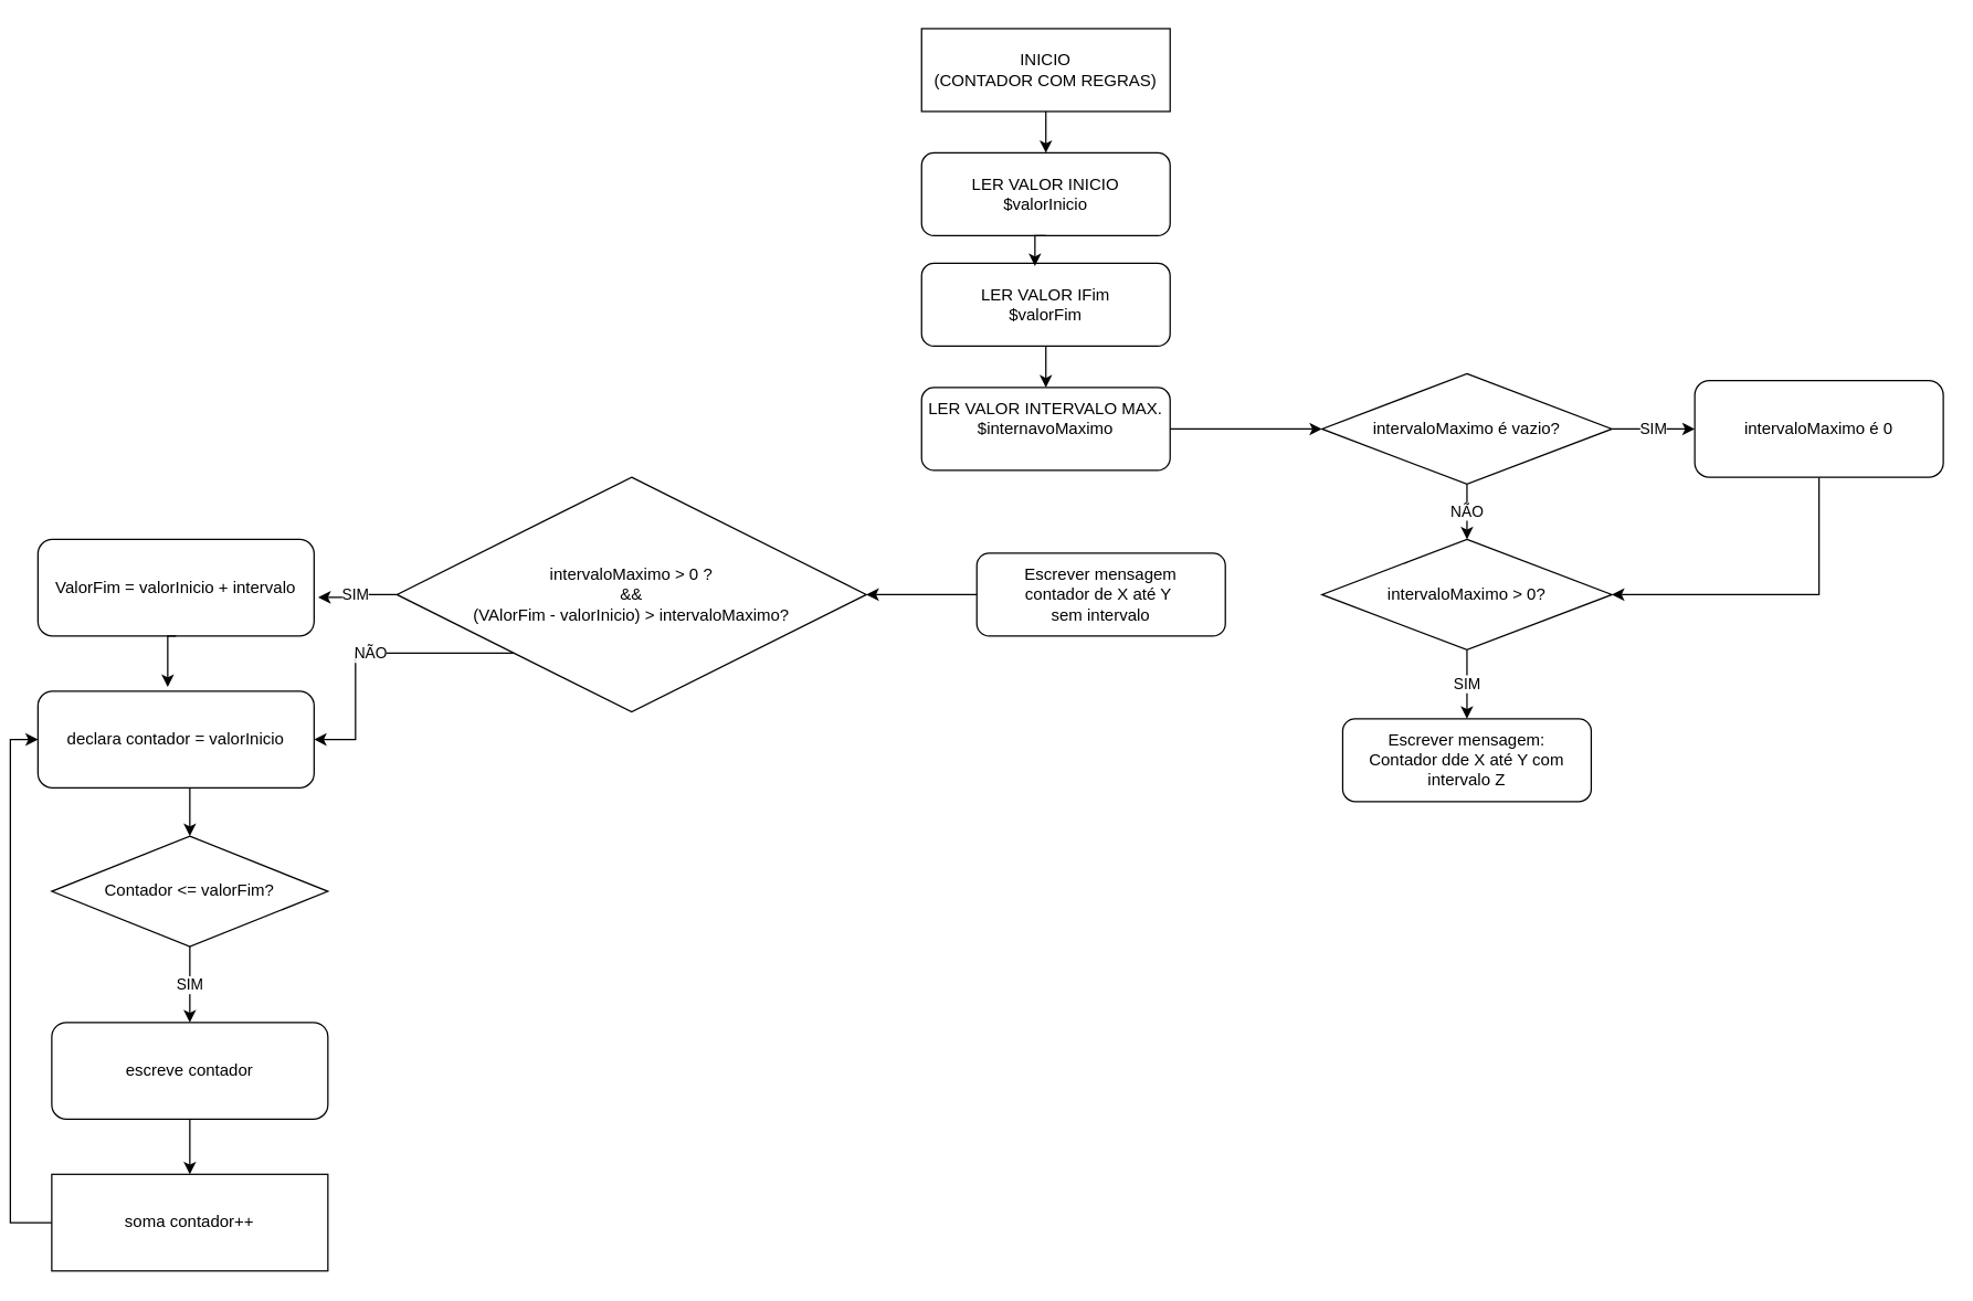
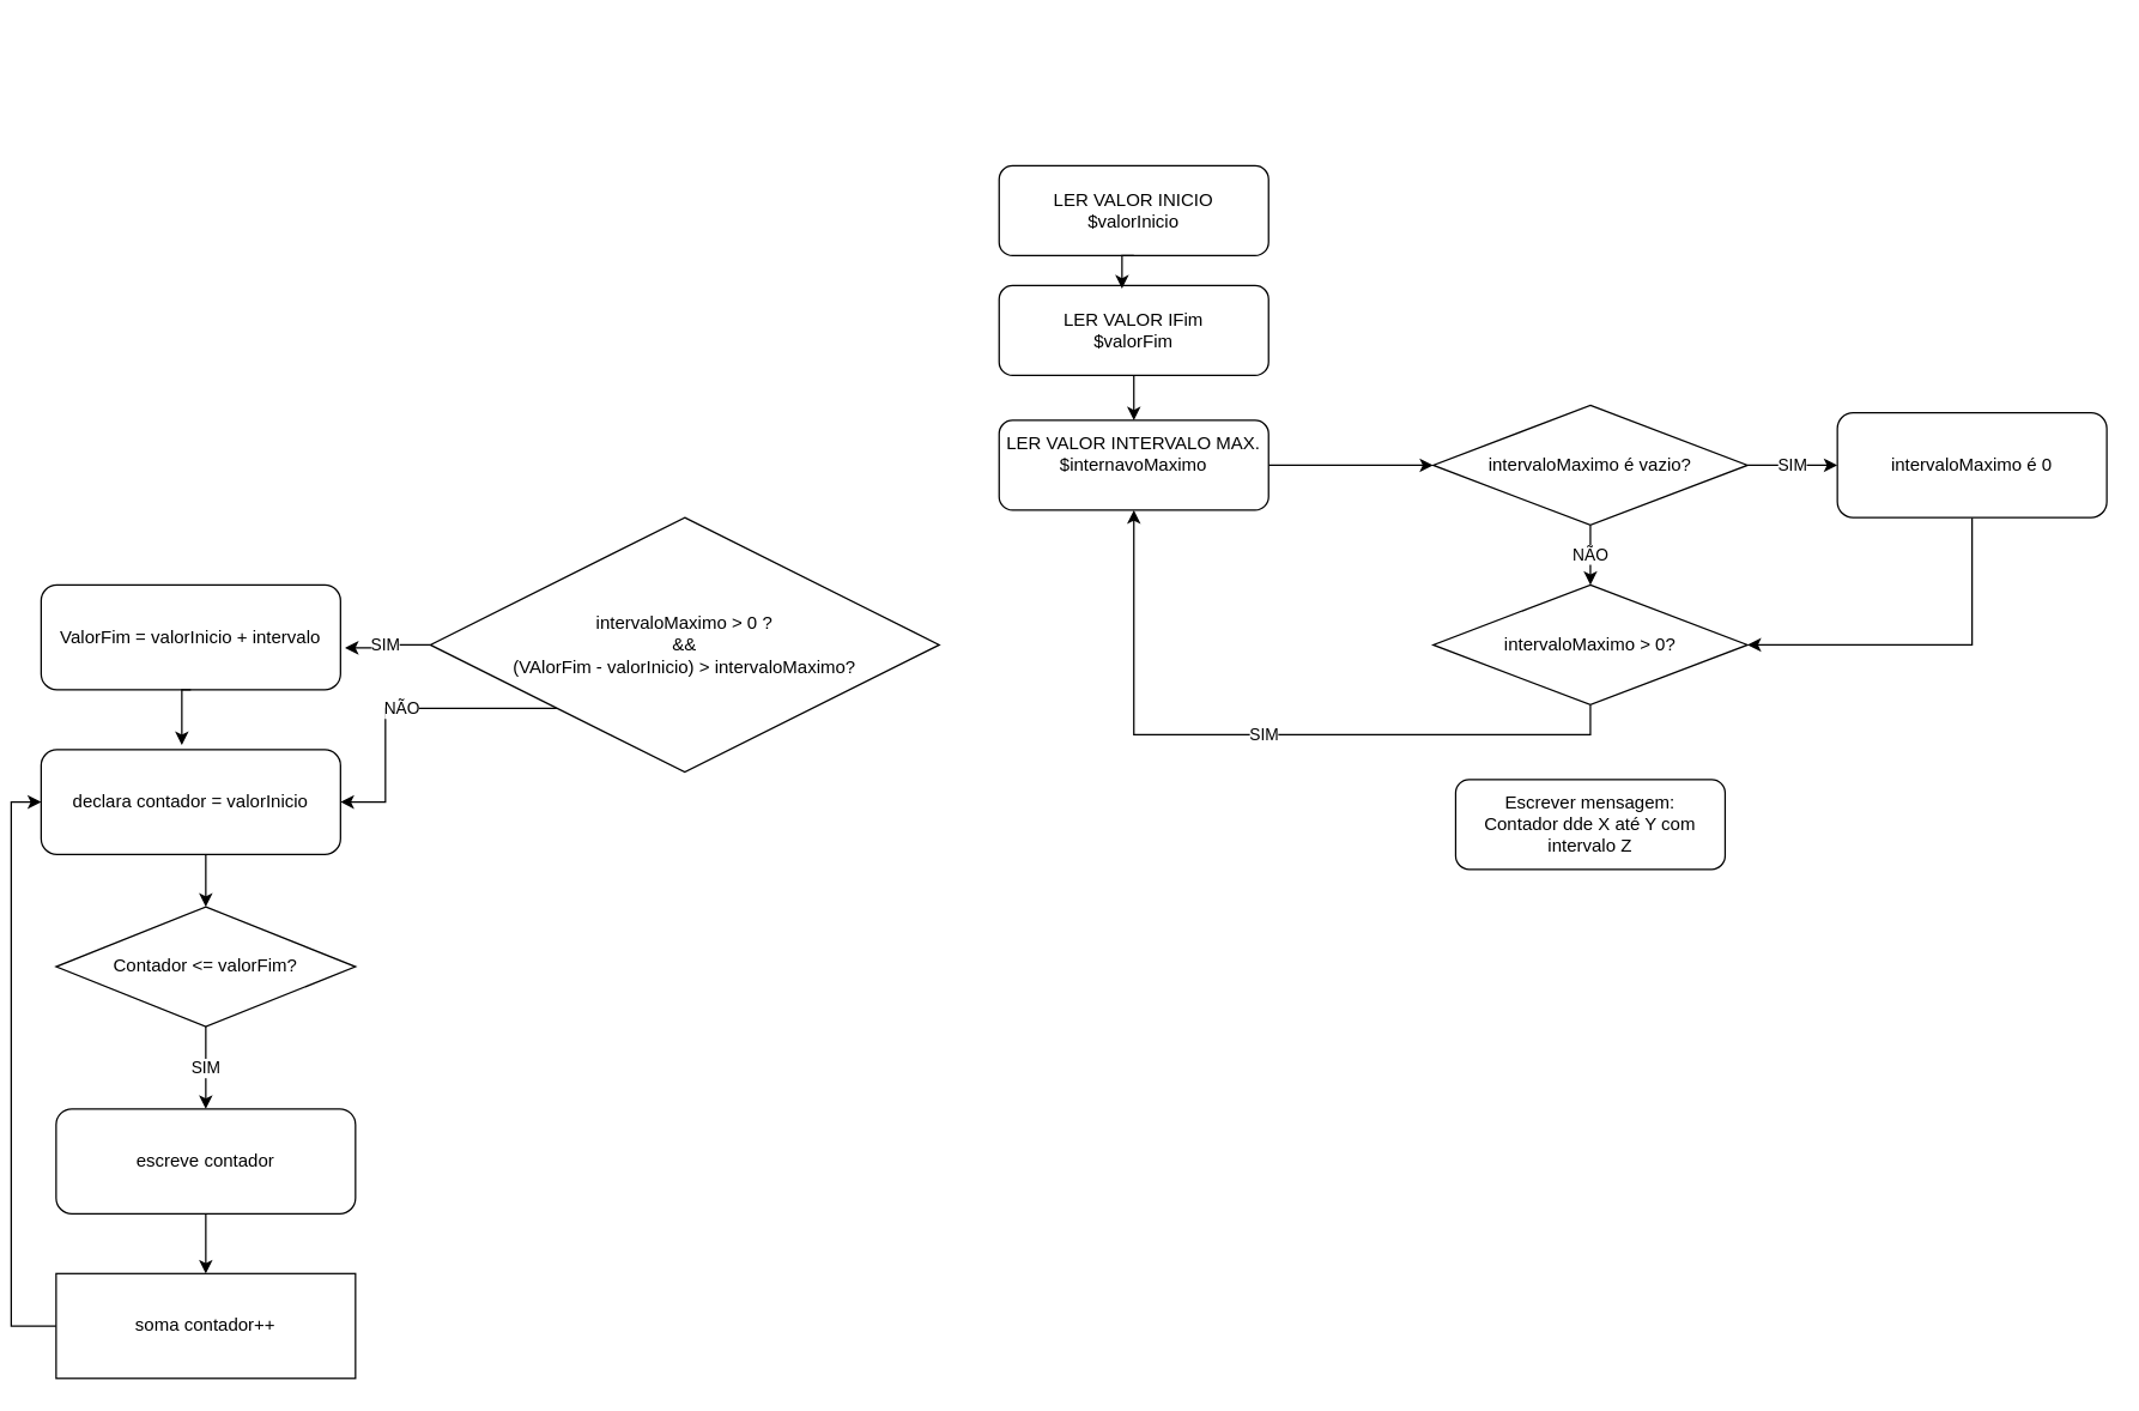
- <mxCell id="3" value="INICIO&lt;div&gt;(CONTADOR COM REGRAS)&lt;/div&gt;" style="rounded=0;whiteSpace=wrap;html=1;" vertex="1" parent="1"><mxGeometry x="660" width="180" height="60" as="geometry" y="20" /></mxCell>
- <mxCell id="2" style="edgeStyle=orthogonalEdgeStyle;rounded=0;orthogonalLoop=1;jettySize=auto;html=1;exitX=0.5;exitY=1;exitDx=0;exitDy=0;entryX=0.5;entryY=0;entryDx=0;entryDy=0;" edge="1" parent="1" source="3" target="4"><mxGeometry relative="1" as="geometry" /></mxCell>
- <mxCell id="16" style="edgeStyle=orthogonalEdgeStyle;rounded=0;orthogonalLoop=1;jettySize=auto;html=1;exitX=0;exitY=0.5;exitDx=0;exitDy=0;entryX=1;entryY=0.5;entryDx=0;entryDy=0;" edge="1" parent="1" source="17" target="20"><mxGeometry relative="1" as="geometry" /></mxCell>
- <mxCell id="17" value="&lt;div&gt;&lt;div&gt;Escrever mensagem&lt;/div&gt;&lt;/div&gt;&lt;div&gt;contador de X até Y&amp;nbsp;&lt;/div&gt;&lt;div&gt;sem intervalo&lt;/div&gt;" style="rounded=1;whiteSpace=wrap;html=1;" vertex="1" parent="1"><mxGeometry x="700" y="400" width="180" height="60" as="geometry" /></mxCell>
- <mxCell id="14" value="SIM" style="edgeStyle=orthogonalEdgeStyle;rounded=0;orthogonalLoop=1;jettySize=auto;html=1;exitX=0.5;exitY=1;exitDx=0;exitDy=0;entryX=0.5;entryY=0;entryDx=0;entryDy=0;" edge="1" parent="1" source="15" target="18"><mxGeometry relative="1" as="geometry" /></mxCell>
+ <mxCell id="14" value="SIM" style="edgeStyle=orthogonalEdgeStyle;rounded=0;orthogonalLoop=1;jettySize=auto;html=1;exitX=0.5;exitY=1;exitDx=0;exitDy=0;" edge="1" parent="1" source="15" target="8"><mxGeometry relative="1" as="geometry" /></mxCell>
